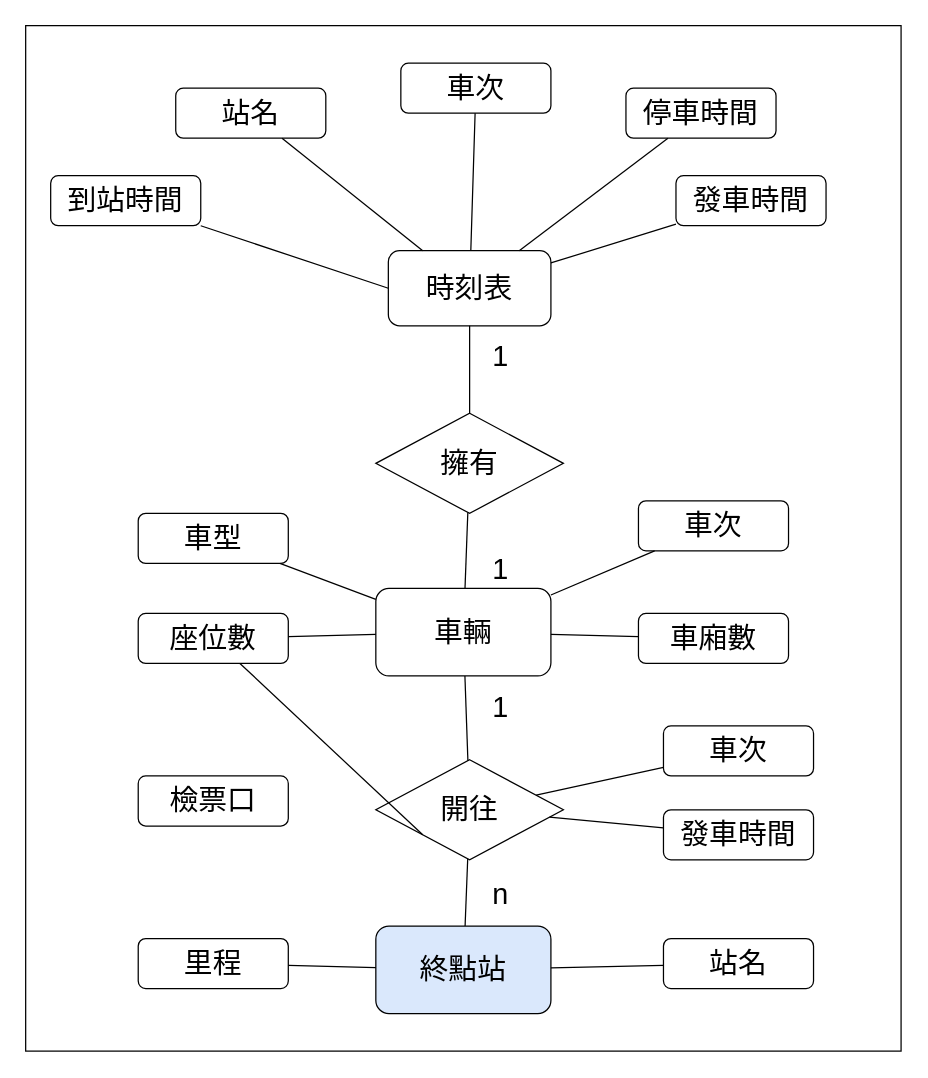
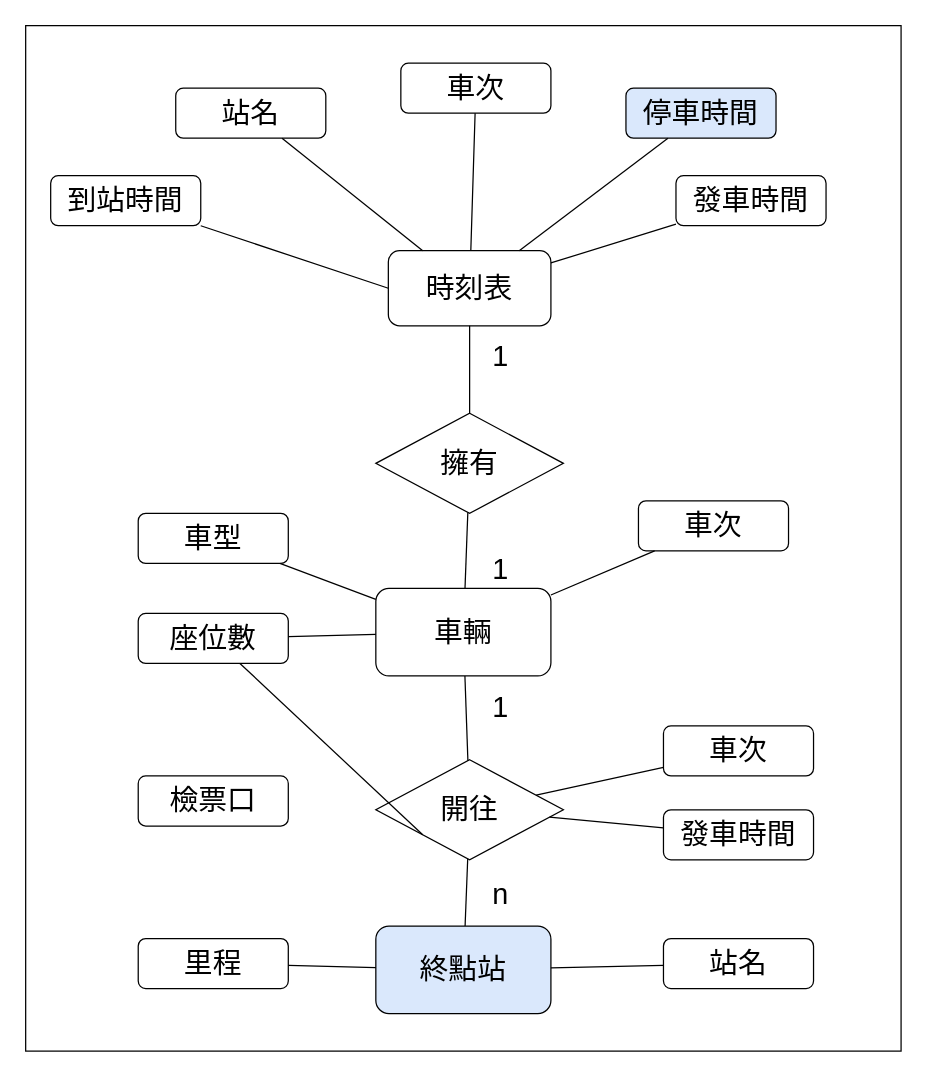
- <mxCell id="6" value="&lt;font style=&quot;font-size: 23px;&quot;&gt;停車時間&lt;/font&gt;" style="rounded=1;whiteSpace=wrap;html=1;" vertex="1" parent="1"><mxGeometry x="500" y="70" width="120" height="40" as="geometry" /></mxCell>
+ <mxCell id="6" value="&lt;font style=&quot;font-size: 23px;&quot;&gt;停車時間&lt;/font&gt;" style="rounded=1;whiteSpace=wrap;html=1;fillColor=#dae8fc;" vertex="1" parent="1"><mxGeometry x="500" y="70" width="120" height="40" as="geometry" /></mxCell>
- <mxCell id="36" value="" style="endArrow=none;html=1;rounded=0;" edge="1" parent="1" source="19" target="15"><mxGeometry width="50" height="50" relative="1" as="geometry"><mxPoint x="530" y="340" as="sourcePoint" /><mxPoint x="580" y="290" as="targetPoint" /></mxGeometry></mxCell>
- <mxCell id="15" value="&lt;font style=&quot;font-size: 23px;&quot;&gt;車廂數&lt;/font&gt;" style="rounded=1;whiteSpace=wrap;html=1;" vertex="1" parent="1"><mxGeometry x="510" y="490" width="120" height="40" as="geometry" /></mxCell>
